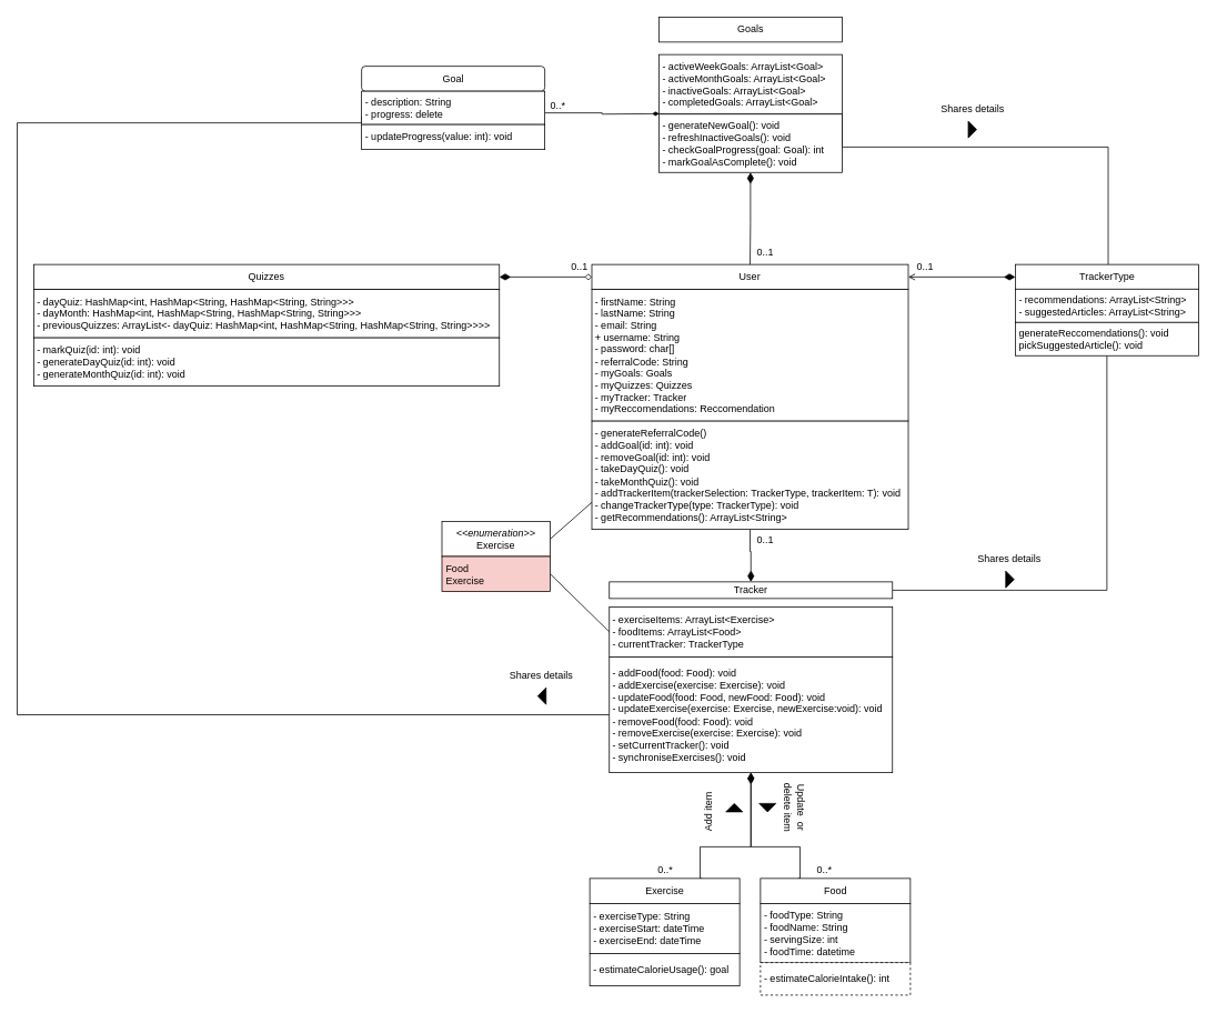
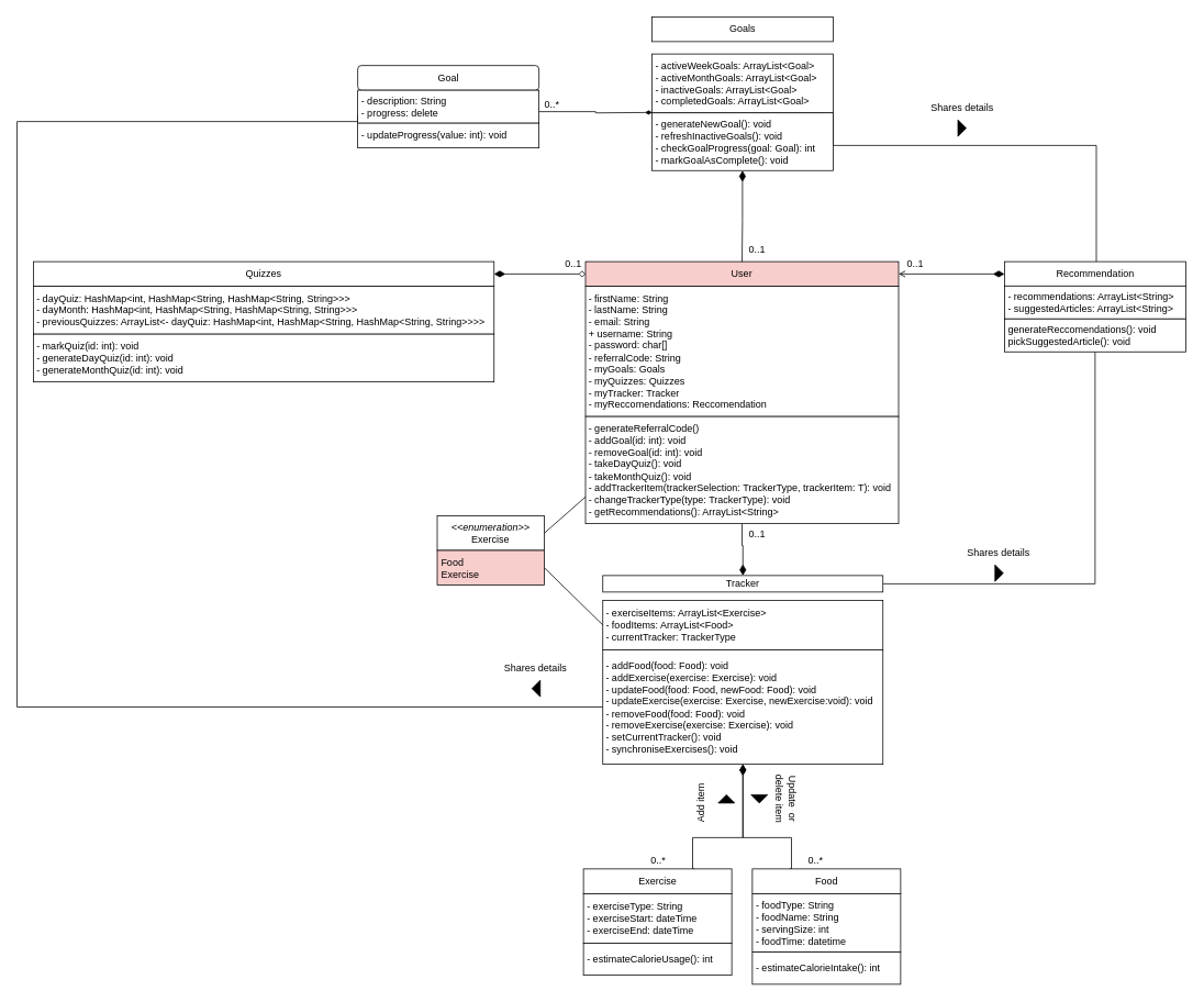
- <mxCell id="2" value="User" style="rounded=0;whiteSpace=wrap;html=1;" vertex="1" parent="1"><mxGeometry x="710" y="317" width="380" height="30" as="geometry" /></mxCell>
+ <mxCell id="2" value="User" style="rounded=0;whiteSpace=wrap;html=1;fillColor=#f8cecc;" vertex="1" parent="1"><mxGeometry x="710" y="317" width="380" height="30" as="geometry" /></mxCell>
- <mxCell id="12" value="TrackerType" style="rounded=0;whiteSpace=wrap;html=1;" vertex="1" parent="1"><mxGeometry x="1218.5" y="317" width="220" height="30" as="geometry" /></mxCell>
+ <mxCell id="12" value="Recommendation" style="rounded=0;whiteSpace=wrap;html=1;" vertex="1" parent="1"><mxGeometry x="1218.5" y="317" width="220" height="30" as="geometry" /></mxCell>
- <mxCell id="32" value="- estimateCalorieUsage(): goal" style="rounded=0;whiteSpace=wrap;html=1;align=left;spacingLeft=2;" vertex="1" parent="1"><mxGeometry x="707.5" y="1144" width="180" height="39" as="geometry" /></mxCell>
+ <mxCell id="32" value="- estimateCalorieUsage(): int" style="rounded=0;whiteSpace=wrap;html=1;align=left;spacingLeft=2;" vertex="1" parent="1"><mxGeometry x="707.5" y="1144" width="180" height="39" as="geometry" /></mxCell>
- <mxCell id="34" value="- estimateCalorieIntake(): int" style="rounded=0;whiteSpace=wrap;html=1;align=left;spacingLeft=2;dashed=1;" vertex="1" parent="1"><mxGeometry x="912.5" y="1155" width="180" height="39" as="geometry" /></mxCell>
+ <mxCell id="34" value="- estimateCalorieIntake(): int" style="rounded=0;whiteSpace=wrap;html=1;align=left;spacingLeft=2;" vertex="1" parent="1"><mxGeometry x="912.5" y="1155" width="180" height="39" as="geometry" /></mxCell>
